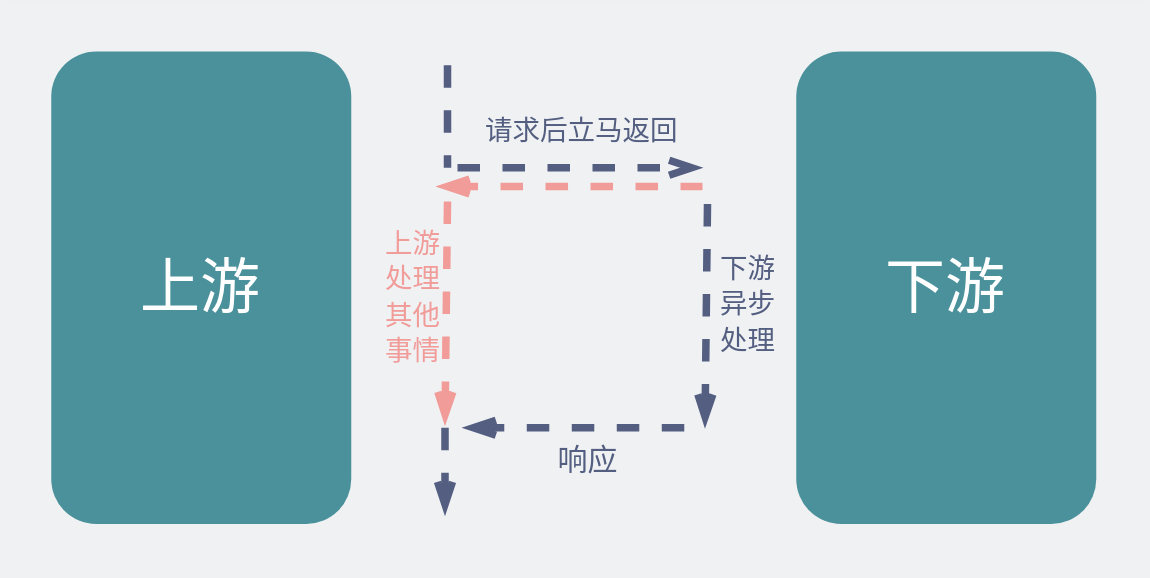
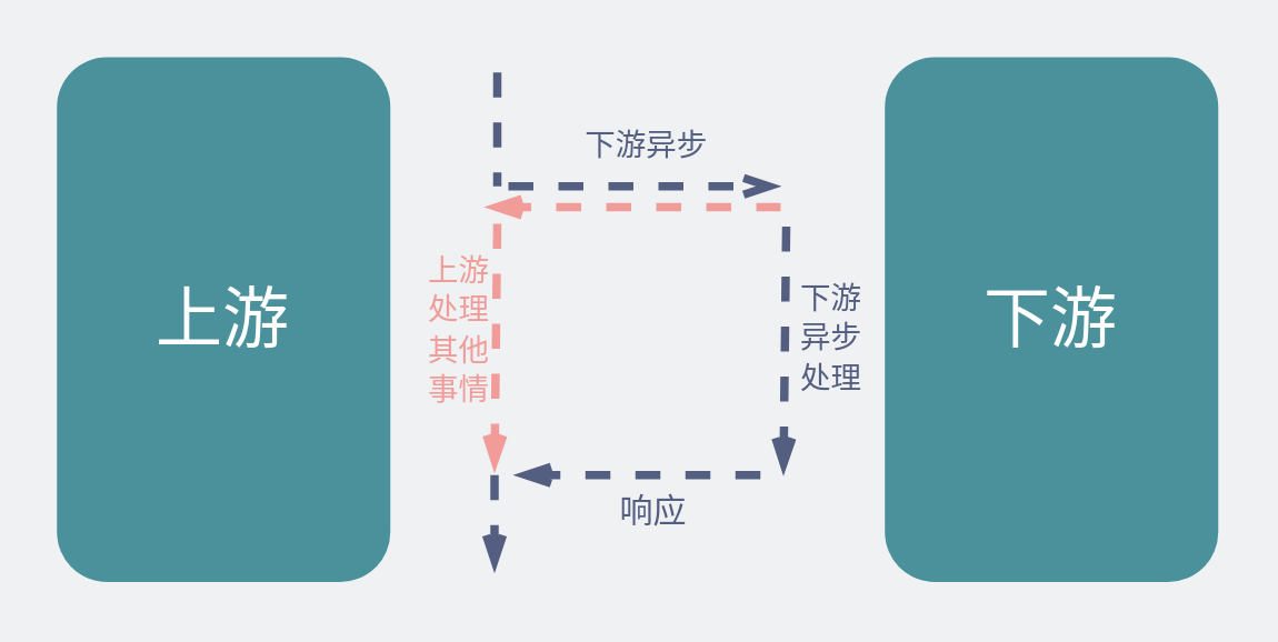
- <mxCell id="3" value="&lt;font color=&quot;#535e80&quot; style=&quot;font-size: 11px;&quot;&gt;请求后立马返回&lt;/font&gt;" style="text;html=1;strokeColor=none;fillColor=none;align=center;verticalAlign=middle;whiteSpace=wrap;rounded=0;" parent="1" vertex="1"><mxGeometry x="162.5" y="35" width="138.5" height="33" as="geometry" /></mxCell>
+ <mxCell id="3" value="&lt;font color=&quot;#535e80&quot; style=&quot;font-size: 11px;&quot;&gt;下游异步&lt;/font&gt;" style="text;html=1;strokeColor=none;fillColor=none;align=center;verticalAlign=middle;whiteSpace=wrap;rounded=0;" parent="1" vertex="1"><mxGeometry x="162.5" y="35" width="138.5" height="33" as="geometry" /></mxCell>
